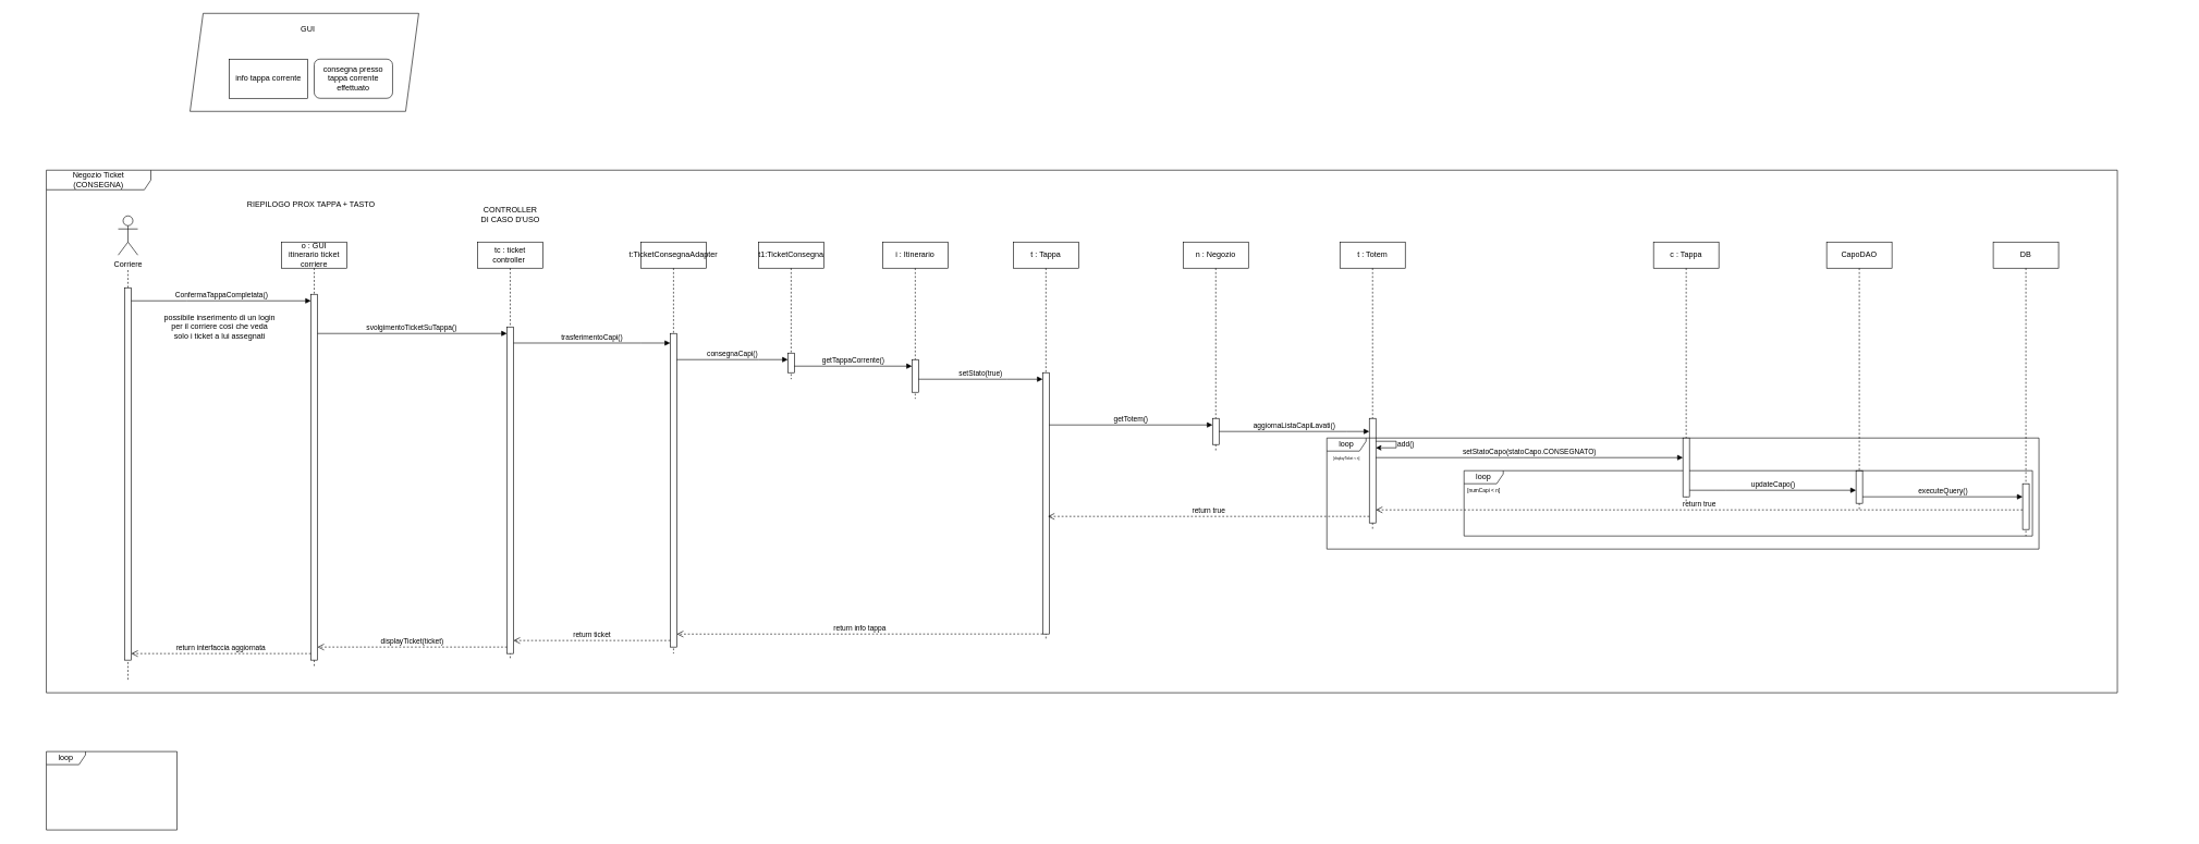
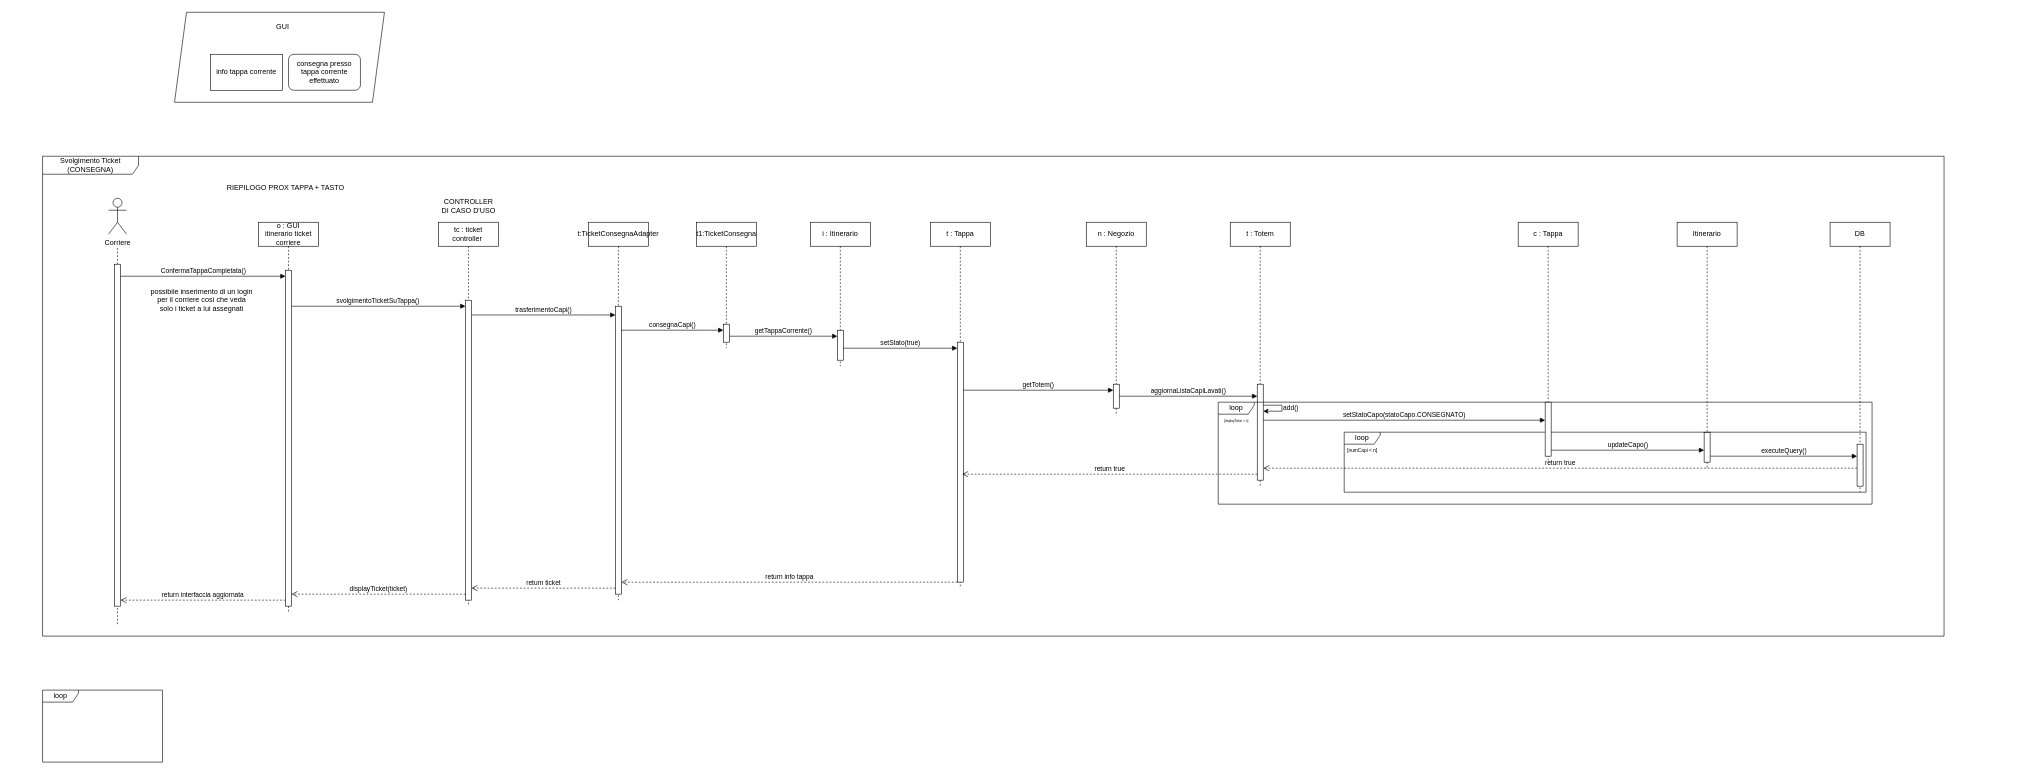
- <mxCell id="8" value="Negozio Ticket&lt;br&gt;(CONSEGNA)" style="shape=umlFrame;whiteSpace=wrap;html=1;pointerEvents=0;recursiveResize=0;container=0;collapsible=0;width=160;fontColor=light-dark(#000000,#FFFFFF);" vertex="1" parent="1"><mxGeometry x="70" y="260" width="3170" height="800" as="geometry" /></mxCell>
+ <mxCell id="8" value="Svolgimento Ticket&lt;br&gt;(CONSEGNA)" style="shape=umlFrame;whiteSpace=wrap;html=1;pointerEvents=0;recursiveResize=0;container=0;collapsible=0;width=160;fontColor=light-dark(#000000,#FFFFFF);" vertex="1" parent="1"><mxGeometry x="70" y="260" width="3170" height="800" as="geometry" /></mxCell>
- <mxCell id="17" value="CONTROLLER&lt;br&gt;DI CASO D'USO" style="text;html=1;align=center;verticalAlign=middle;resizable=0;points=[];autosize=1;strokeColor=none;fillColor=none;fontColor=light-dark(#000000,#FFFFFF);" vertex="1" parent="1"><mxGeometry x="725" y="308" width="110" height="40" as="geometry" /></mxCell>
+ <mxCell id="17" value="CONTROLLER&lt;br&gt;DI CASO D'USO" style="text;html=1;align=center;verticalAlign=middle;resizable=0;points=[];autosize=1;strokeColor=none;fillColor=none;fontColor=light-dark(#000000,#FFFFFF);" vertex="1" parent="1"><mxGeometry x="725" y="323" width="110" height="40" as="geometry" /></mxCell>
- <mxCell id="37" value="CapoDAO" style="shape=umlLifeline;perimeter=lifelinePerimeter;whiteSpace=wrap;html=1;container=0;dropTarget=0;collapsible=0;recursiveResize=0;outlineConnect=0;portConstraint=eastwest;newEdgeStyle={&quot;edgeStyle&quot;:&quot;elbowEdgeStyle&quot;,&quot;elbow&quot;:&quot;vertical&quot;,&quot;curved&quot;:0,&quot;rounded&quot;:0};fontColor=light-dark(#000000,#FFFFFF);" vertex="1" parent="1"><mxGeometry x="2795" y="370" width="100" height="410" as="geometry" /></mxCell>
+ <mxCell id="37" value="Itinerario" style="shape=umlLifeline;perimeter=lifelinePerimeter;whiteSpace=wrap;html=1;container=0;dropTarget=0;collapsible=0;recursiveResize=0;outlineConnect=0;portConstraint=eastwest;newEdgeStyle={&quot;edgeStyle&quot;:&quot;elbowEdgeStyle&quot;,&quot;elbow&quot;:&quot;vertical&quot;,&quot;curved&quot;:0,&quot;rounded&quot;:0};fontColor=light-dark(#000000,#FFFFFF);" vertex="1" parent="1"><mxGeometry x="2795" y="370" width="100" height="410" as="geometry" /></mxCell>
